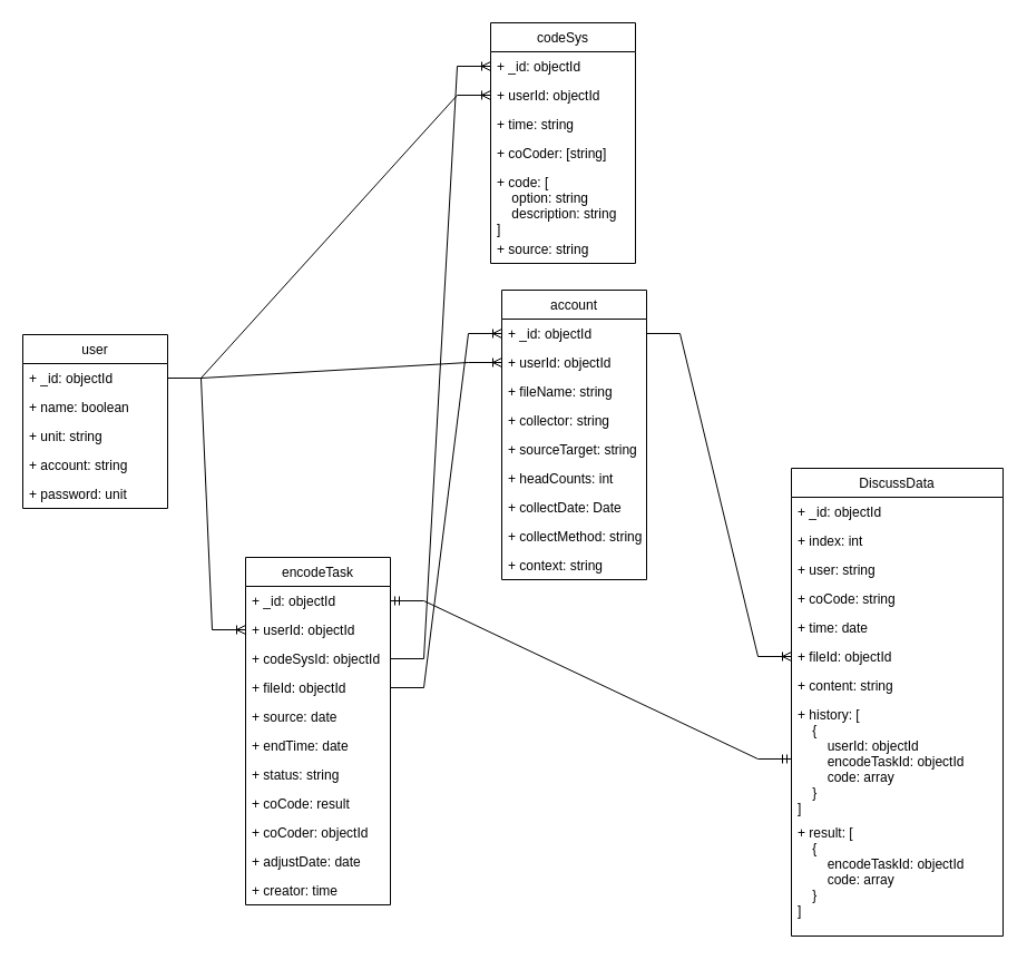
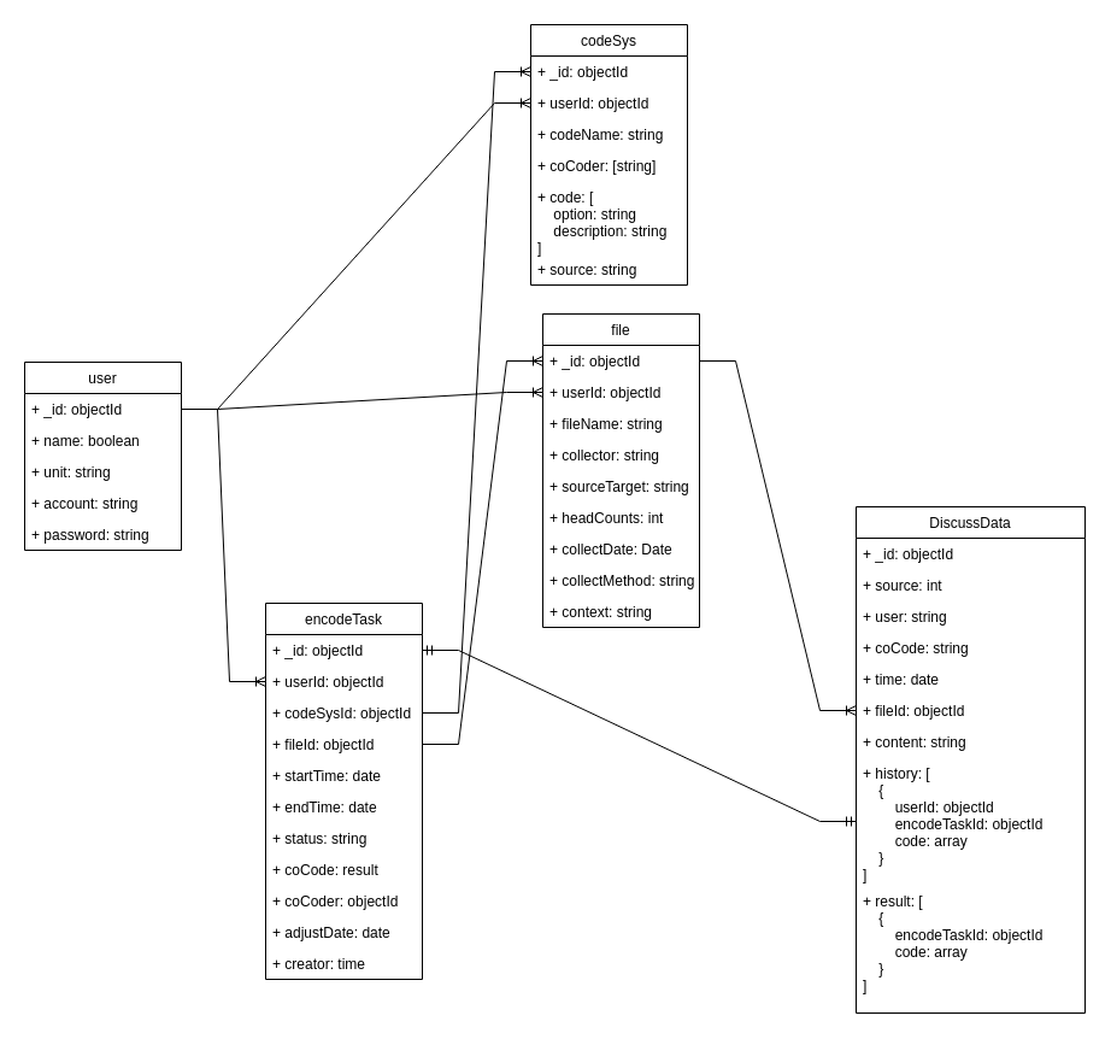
- <mxCell id="22" value="+ time: string" style="text;strokeColor=none;fillColor=none;align=left;verticalAlign=top;spacingLeft=4;spacingRight=4;overflow=hidden;rotatable=0;points=[[0,0.5],[1,0.5]];portConstraint=eastwest;" parent="19" vertex="1"><mxGeometry y="78" width="130" height="26" as="geometry" /></mxCell>
+ <mxCell id="22" value="+ codeName: string" style="text;strokeColor=none;fillColor=none;align=left;verticalAlign=top;spacingLeft=4;spacingRight=4;overflow=hidden;rotatable=0;points=[[0,0.5],[1,0.5]];portConstraint=eastwest;" parent="19" vertex="1"><mxGeometry y="78" width="130" height="26" as="geometry" /></mxCell>
- <mxCell id="8" value="account" style="swimlane;fontStyle=0;childLayout=stackLayout;horizontal=1;startSize=26;fillColor=none;horizontalStack=0;resizeParent=1;resizeParentMax=0;resizeLast=0;collapsible=1;marginBottom=0;" parent="1" vertex="1"><mxGeometry x="450" y="260" width="130" height="260" as="geometry"><mxRectangle x="170" y="-360" width="60" height="26" as="alternateBounds" /></mxGeometry></mxCell>
+ <mxCell id="8" value="file" style="swimlane;fontStyle=0;childLayout=stackLayout;horizontal=1;startSize=26;fillColor=none;horizontalStack=0;resizeParent=1;resizeParentMax=0;resizeLast=0;collapsible=1;marginBottom=0;" parent="1" vertex="1"><mxGeometry x="450" y="260" width="130" height="260" as="geometry"><mxRectangle x="170" y="-360" width="60" height="26" as="alternateBounds" /></mxGeometry></mxCell>
- <mxCell id="7" value="+ password: unit" style="text;strokeColor=none;fillColor=none;align=left;verticalAlign=top;spacingLeft=4;spacingRight=4;overflow=hidden;rotatable=0;points=[[0,0.5],[1,0.5]];portConstraint=eastwest;" parent="2" vertex="1"><mxGeometry y="130" width="130" height="26" as="geometry" /></mxCell>
+ <mxCell id="7" value="+ password: string" style="text;strokeColor=none;fillColor=none;align=left;verticalAlign=top;spacingLeft=4;spacingRight=4;overflow=hidden;rotatable=0;points=[[0,0.5],[1,0.5]];portConstraint=eastwest;" parent="2" vertex="1"><mxGeometry y="130" width="130" height="26" as="geometry" /></mxCell>
- <mxCell id="42" value="+ index: int" style="text;strokeColor=none;fillColor=none;align=left;verticalAlign=top;spacingLeft=4;spacingRight=4;overflow=hidden;rotatable=0;points=[[0,0.5],[1,0.5]];portConstraint=eastwest;" parent="40" vertex="1"><mxGeometry y="52" width="190" height="26" as="geometry" /></mxCell>
+ <mxCell id="42" value="+ source: int" style="text;strokeColor=none;fillColor=none;align=left;verticalAlign=top;spacingLeft=4;spacingRight=4;overflow=hidden;rotatable=0;points=[[0,0.5],[1,0.5]];portConstraint=eastwest;" parent="40" vertex="1"><mxGeometry y="52" width="190" height="26" as="geometry" /></mxCell>
- <mxCell id="32" value="+ source: date" style="text;strokeColor=none;fillColor=none;align=left;verticalAlign=top;spacingLeft=4;spacingRight=4;overflow=hidden;rotatable=0;points=[[0,0.5],[1,0.5]];portConstraint=eastwest;" parent="27" vertex="1"><mxGeometry y="130" width="130" height="26" as="geometry" /></mxCell>
+ <mxCell id="32" value="+ startTime: date" style="text;strokeColor=none;fillColor=none;align=left;verticalAlign=top;spacingLeft=4;spacingRight=4;overflow=hidden;rotatable=0;points=[[0,0.5],[1,0.5]];portConstraint=eastwest;" parent="27" vertex="1"><mxGeometry y="130" width="130" height="26" as="geometry" /></mxCell>
